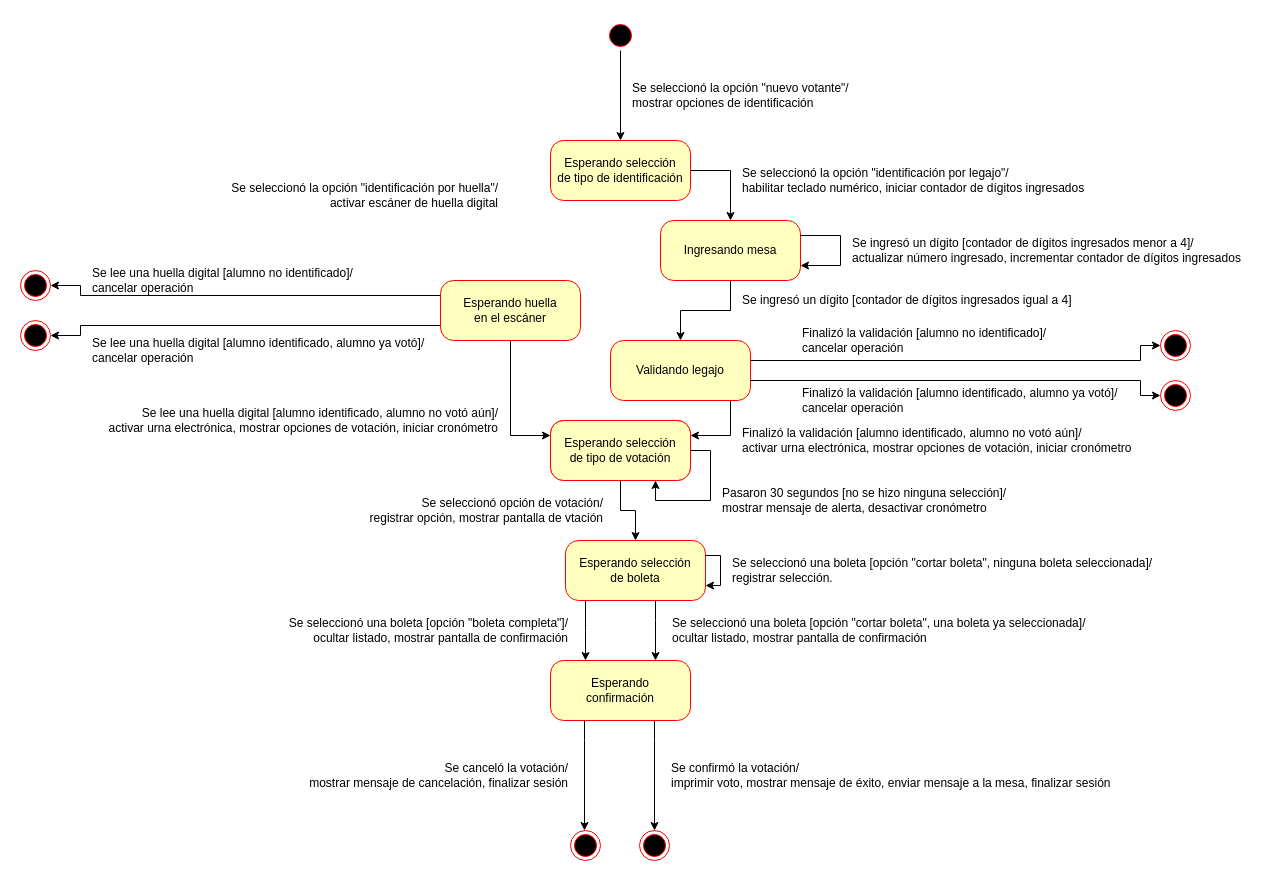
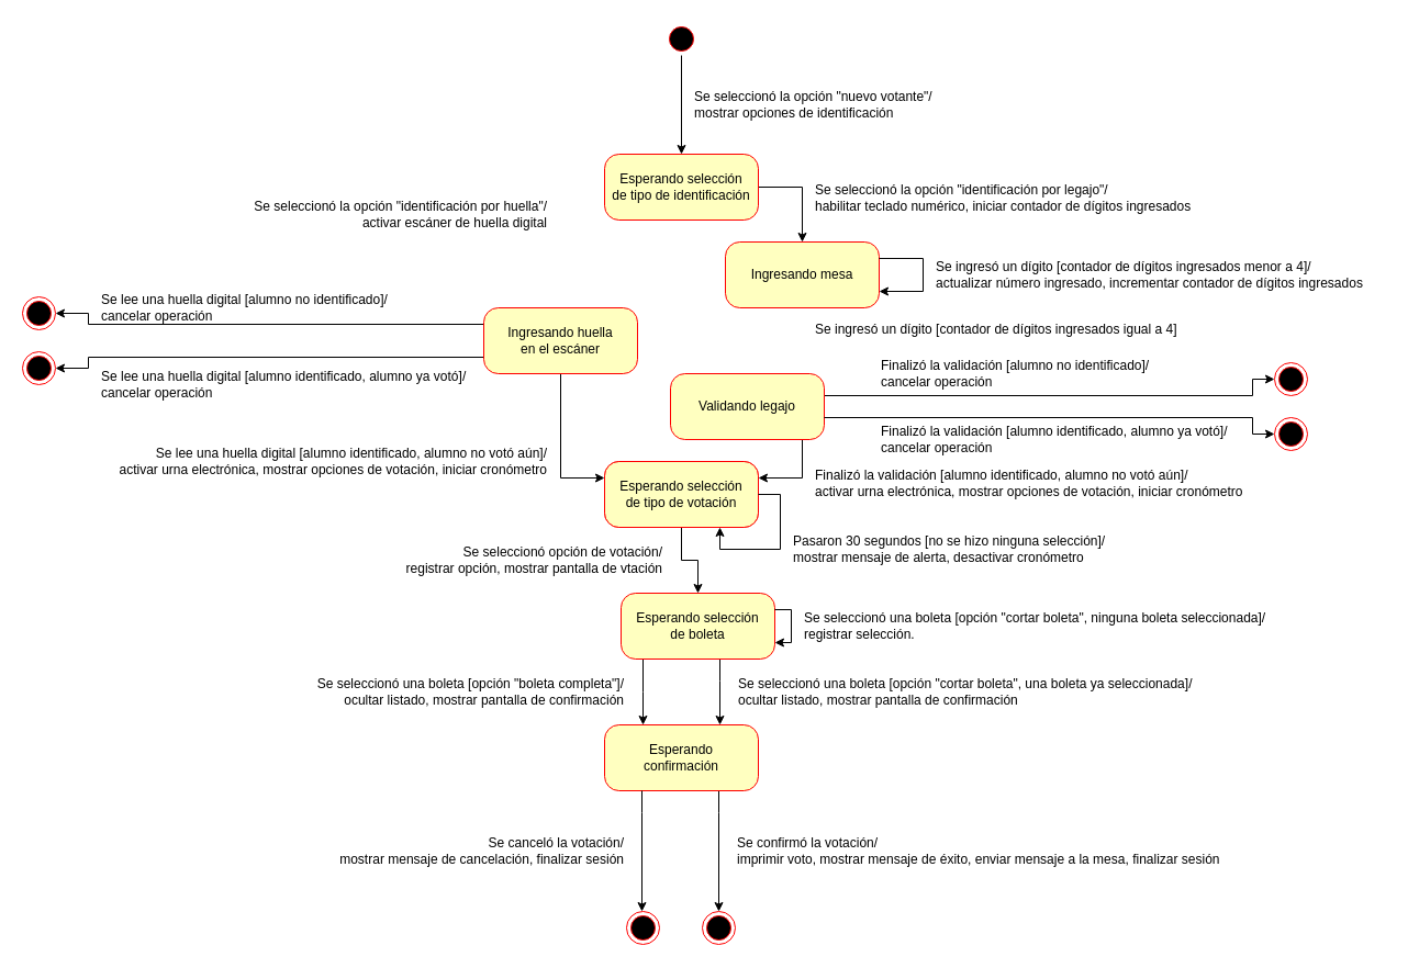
- <mxCell id="10" value="&lt;div&gt;Esperando huella&lt;/div&gt;&lt;div&gt;en el escáner&lt;/div&gt;" style="rounded=1;whiteSpace=wrap;html=1;arcSize=22;fontColor=#000000;fillColor=#ffffc0;strokeColor=#ff0000;" vertex="1" parent="1"><mxGeometry x="440" y="280" width="140" height="60" as="geometry" /></mxCell>
+ <mxCell id="10" value="&lt;div&gt;Ingresando huella&lt;/div&gt;&lt;div&gt;en el escáner&lt;/div&gt;" style="rounded=1;whiteSpace=wrap;html=1;arcSize=22;fontColor=#000000;fillColor=#ffffc0;strokeColor=#ff0000;" vertex="1" parent="1"><mxGeometry x="440" y="280" width="140" height="60" as="geometry" /></mxCell>
- <mxCell id="11" style="edgeStyle=orthogonalEdgeStyle;rounded=0;orthogonalLoop=1;jettySize=auto;html=1;entryX=0.5;entryY=0;entryDx=0;entryDy=0;" edge="1" parent="1" source="12" target="16"><mxGeometry relative="1" as="geometry" /></mxCell>
